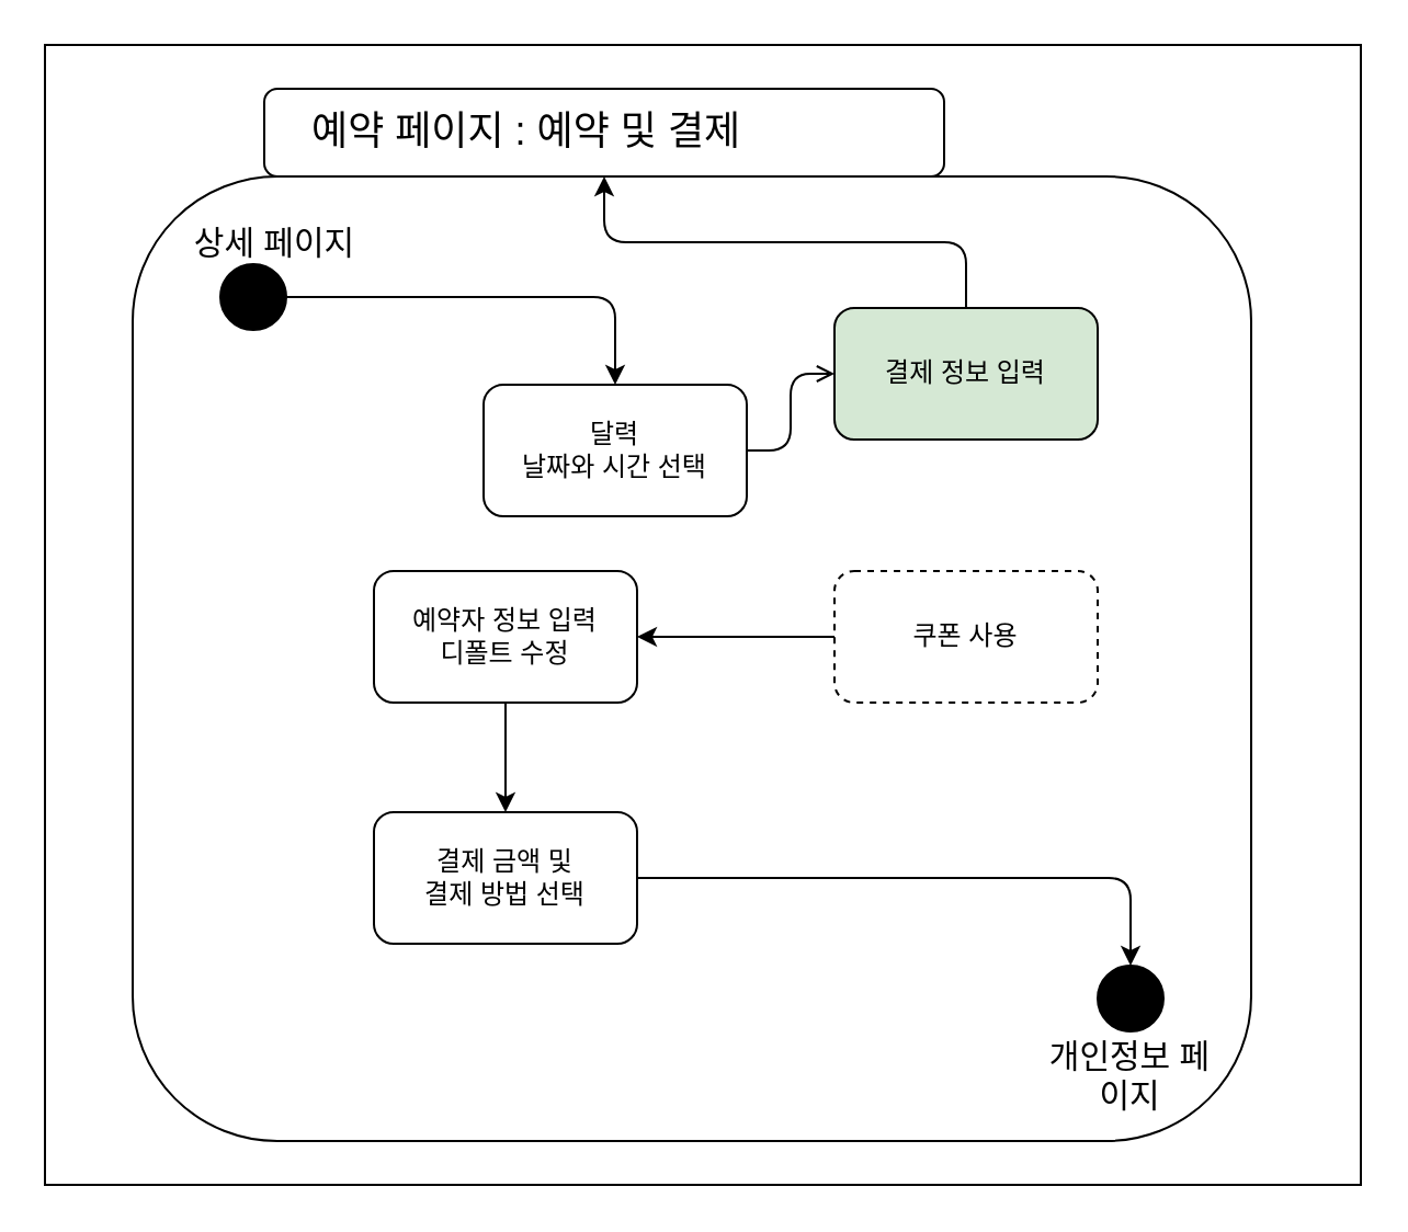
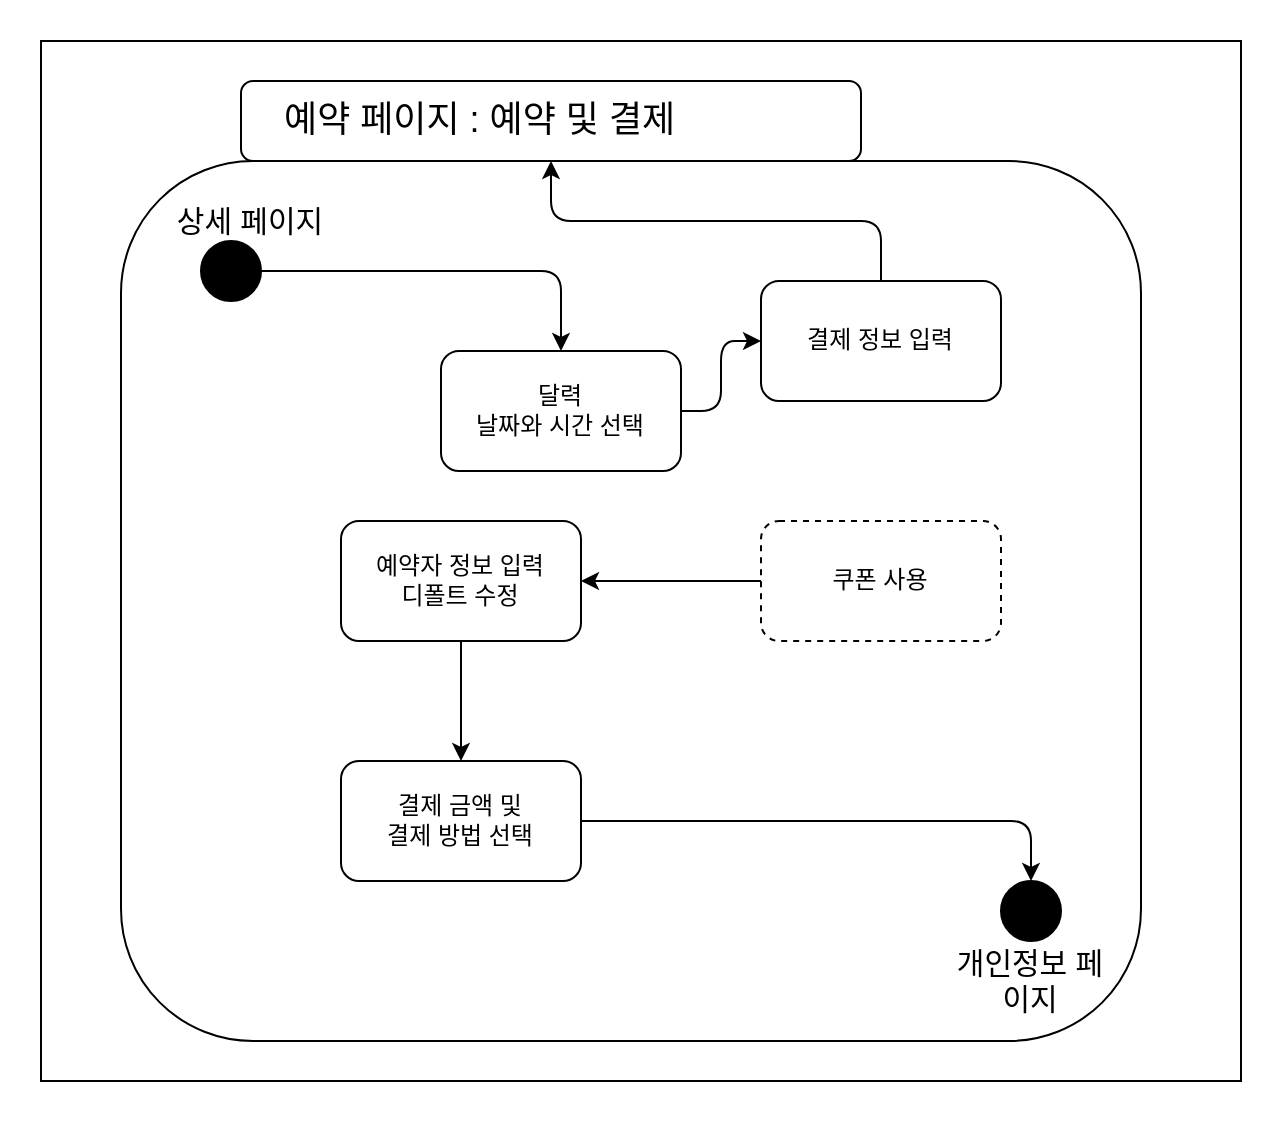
- <mxCell id="7" value="" style="edgeStyle=orthogonalEdgeStyle;orthogonalLoop=1;jettySize=auto;html=1;endArrow=open;" parent="1" source="8" target="10" edge="1"><mxGeometry relative="1" as="geometry" /></mxCell>
+ <mxCell id="7" value="" style="edgeStyle=orthogonalEdgeStyle;orthogonalLoop=1;jettySize=auto;html=1;" parent="1" source="8" target="10" edge="1"><mxGeometry relative="1" as="geometry" /></mxCell>
- <mxCell id="10" value="결제 정보 입력" style="whiteSpace=wrap;html=1;rounded=1;fillColor=#d5e8d4;" parent="1" vertex="1"><mxGeometry x="380" y="140" width="120" height="60" as="geometry" /></mxCell>
+ <mxCell id="10" value="결제 정보 입력" style="whiteSpace=wrap;html=1;rounded=1;" parent="1" vertex="1"><mxGeometry x="380" y="140" width="120" height="60" as="geometry" /></mxCell>
- <mxCell id="16" value="결제 금액 및&lt;br&gt;결제 방법 선택" style="whiteSpace=wrap;html=1;rounded=1;" parent="1" vertex="1"><mxGeometry x="170" y="370" width="120" height="60" as="geometry" /></mxCell>
+ <mxCell id="16" value="결제 금액 및&lt;br&gt;결제 방법 선택" style="whiteSpace=wrap;html=1;rounded=1;" parent="1" vertex="1"><mxGeometry x="170" y="380" width="120" height="60" as="geometry" /></mxCell>
